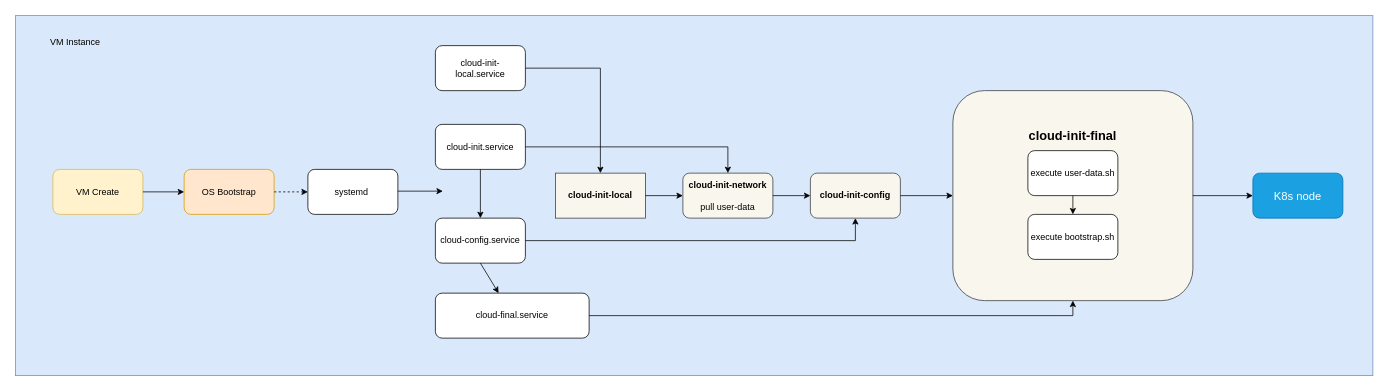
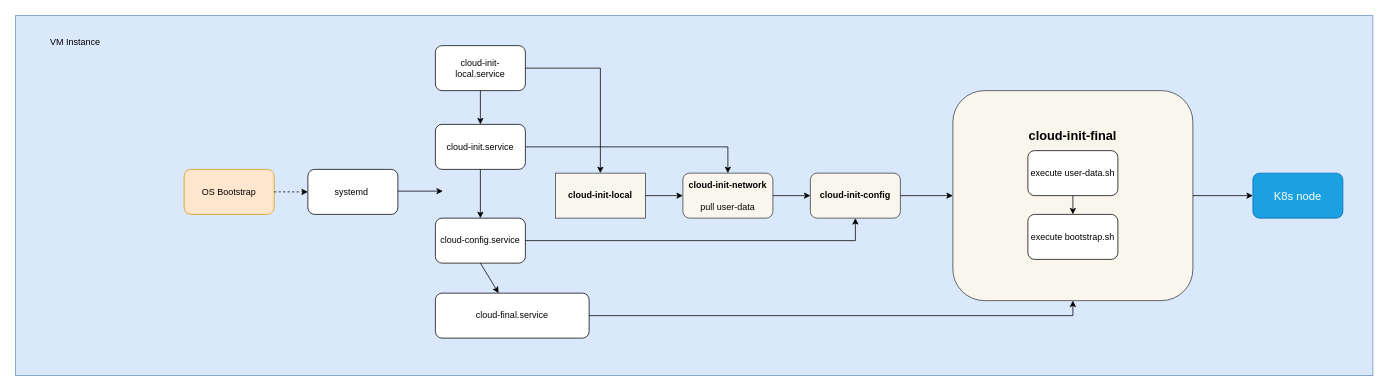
+ <mxCell id="14" value="" style="endArrow=classic;html=1;rounded=0;exitX=0.5;exitY=1;exitDx=0;exitDy=0;entryX=0.5;entryY=0;entryDx=0;entryDy=0;" edge="1" parent="1" source="7" target="10"><mxGeometry width="50" height="50" relative="1" as="geometry"><mxPoint x="650" y="310" as="sourcePoint" /><mxPoint x="700" y="260" as="targetPoint" /></mxGeometry></mxCell>
- <mxCell id="4" value="VM Create" style="rounded=1;whiteSpace=wrap;html=1;fillColor=#fff2cc;strokeColor=#d6b656;" vertex="1" parent="1"><mxGeometry x="70" y="225" width="120" height="60" as="geometry" /></mxCell>
- <mxCell id="8" value="" style="endArrow=classic;html=1;rounded=0;exitX=1;exitY=0.5;exitDx=0;exitDy=0;entryX=0;entryY=0.5;entryDx=0;entryDy=0;" edge="1" parent="1" source="4" target="5"><mxGeometry width="50" height="50" relative="1" as="geometry"><mxPoint x="440" y="320" as="sourcePoint" /><mxPoint x="250" y="260" as="targetPoint" /></mxGeometry></mxCell>
